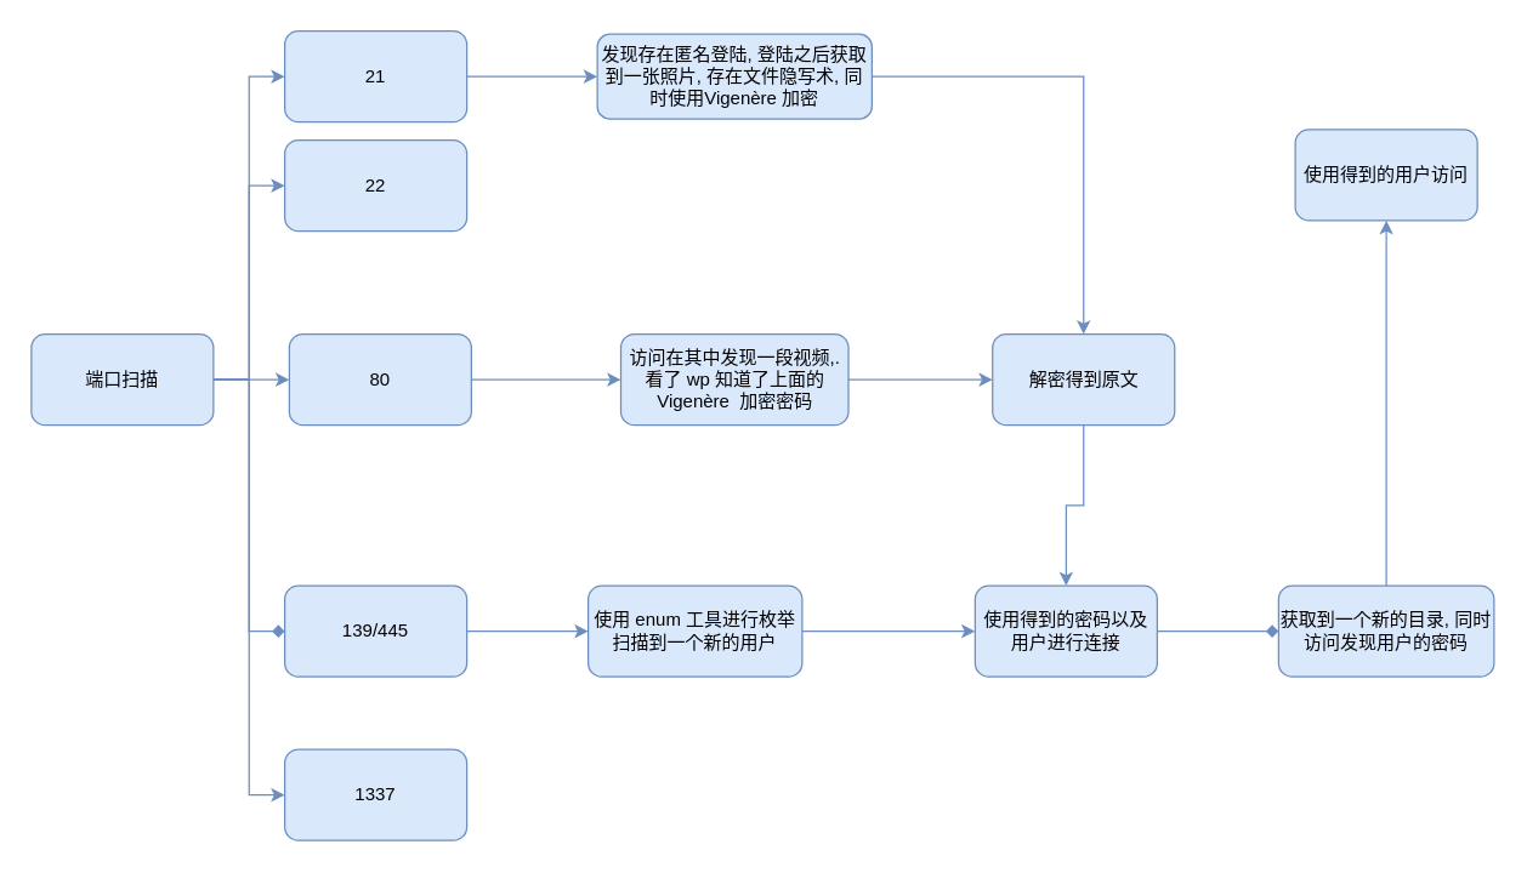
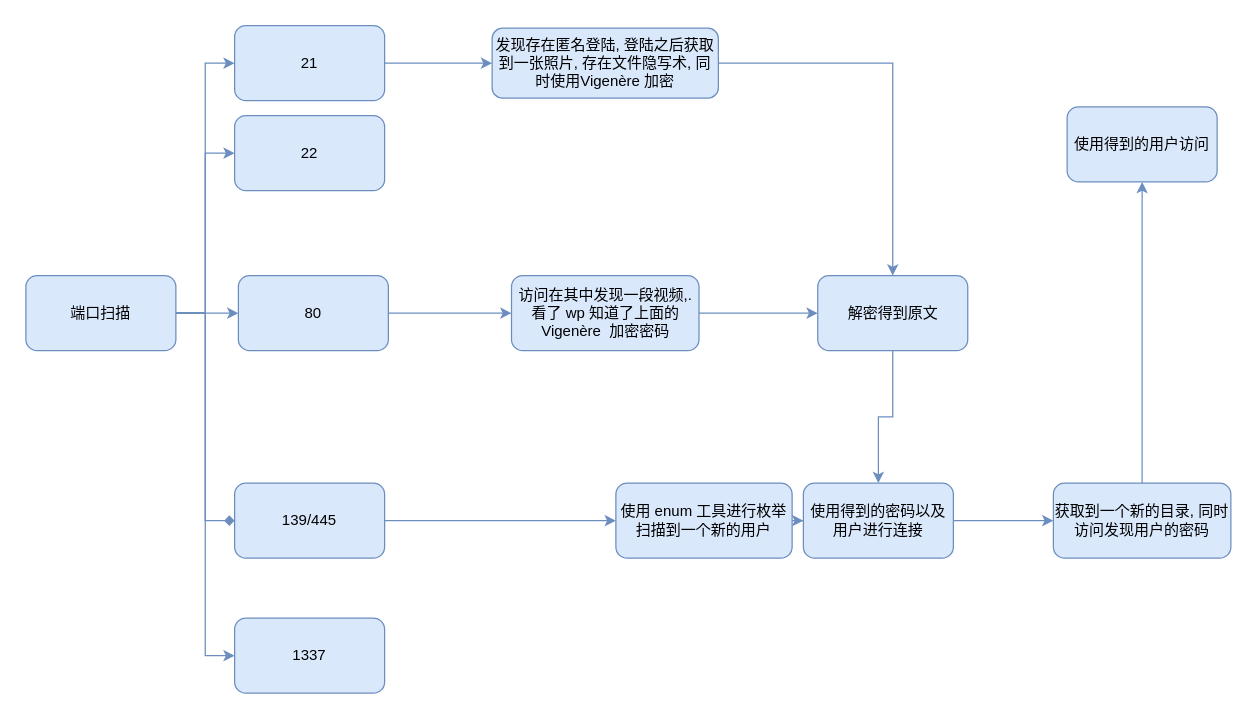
- <mxCell id="23" value="使用 enum 工具进行枚举扫描到一个新的用户" style="whiteSpace=wrap;html=1;rounded=1;fillColor=#dae8fc;strokeColor=#6c8ebf;" vertex="1" parent="1"><mxGeometry x="387" y="386" width="141" height="60" as="geometry" /></mxCell>
+ <mxCell id="23" value="使用 enum 工具进行枚举扫描到一个新的用户" style="whiteSpace=wrap;html=1;rounded=1;fillColor=#dae8fc;strokeColor=#6c8ebf;" vertex="1" parent="1"><mxGeometry x="492" y="386" width="141" height="60" as="geometry" /></mxCell>
- <mxCell id="24" value="" style="edgeStyle=orthogonalEdgeStyle;rounded=0;orthogonalLoop=1;jettySize=auto;html=1;fillColor=#dae8fc;strokeColor=#6c8ebf;endArrow=diamond;" edge="1" parent="1" source="25" target="27"><mxGeometry relative="1" as="geometry" /></mxCell>
+ <mxCell id="24" value="" style="edgeStyle=orthogonalEdgeStyle;rounded=0;orthogonalLoop=1;jettySize=auto;html=1;fillColor=#dae8fc;strokeColor=#6c8ebf;" edge="1" parent="1" source="25" target="27"><mxGeometry relative="1" as="geometry" /></mxCell>
